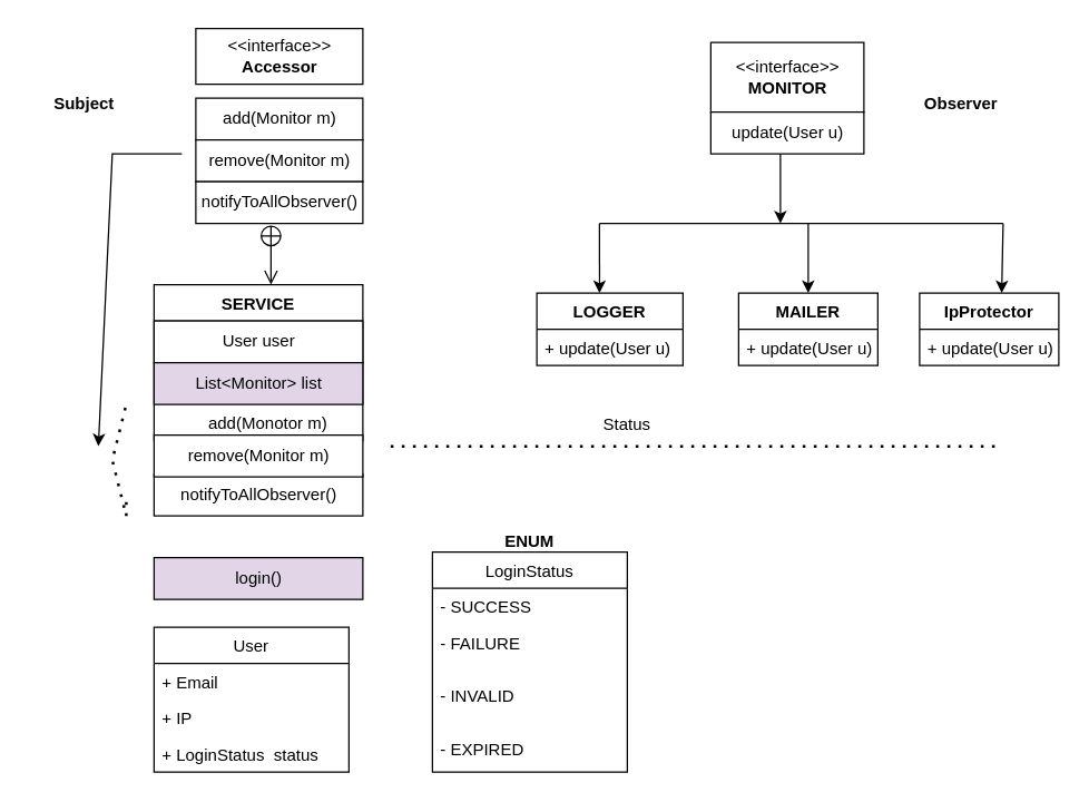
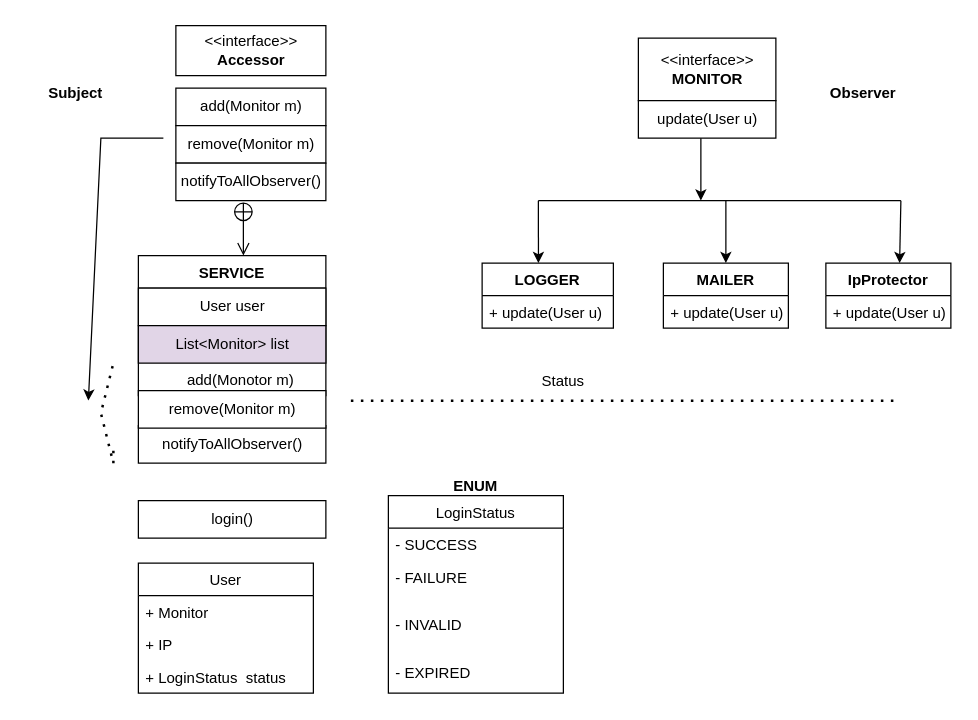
- <mxCell id="42" value="login()" style="html=1;fillColor=#e1d5e7;" vertex="1" parent="1"><mxGeometry x="110" y="400" width="150" height="30" as="geometry" /></mxCell>
+ <mxCell id="42" value="login()" style="html=1;" vertex="1" parent="1"><mxGeometry x="110" y="400" width="150" height="30" as="geometry" /></mxCell>
- <mxCell id="9" value="+ Email" style="text;strokeColor=none;fillColor=none;align=left;verticalAlign=top;spacingLeft=4;spacingRight=4;overflow=hidden;rotatable=0;points=[[0,0.5],[1,0.5]];portConstraint=eastwest;" vertex="1" parent="8"><mxGeometry y="26" width="140" height="26" as="geometry" /></mxCell>
+ <mxCell id="9" value="+ Monitor" style="text;strokeColor=none;fillColor=none;align=left;verticalAlign=top;spacingLeft=4;spacingRight=4;overflow=hidden;rotatable=0;points=[[0,0.5],[1,0.5]];portConstraint=eastwest;" vertex="1" parent="8"><mxGeometry y="26" width="140" height="26" as="geometry" /></mxCell>
